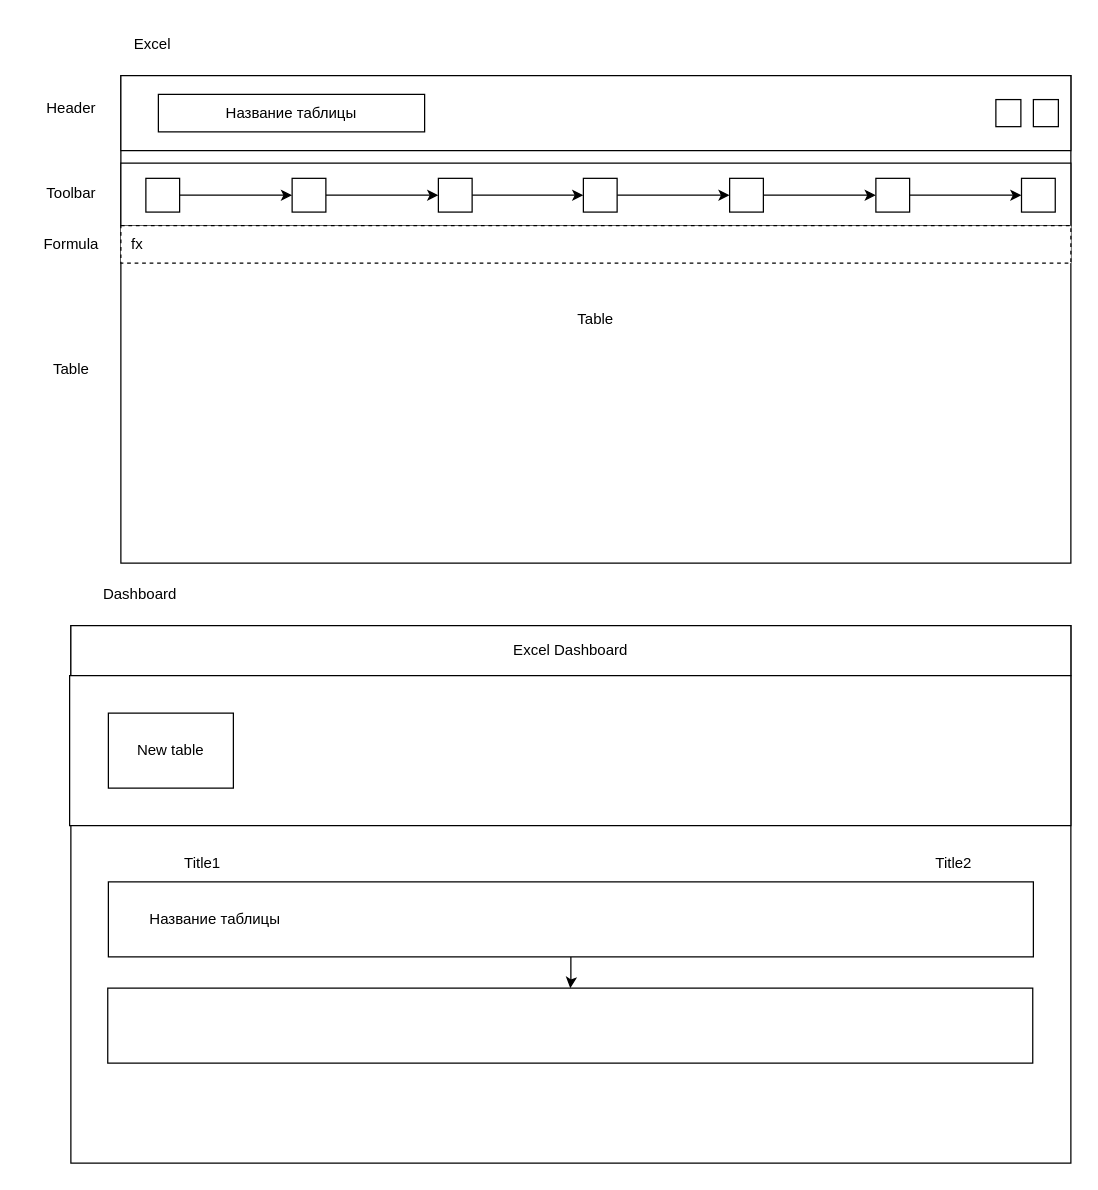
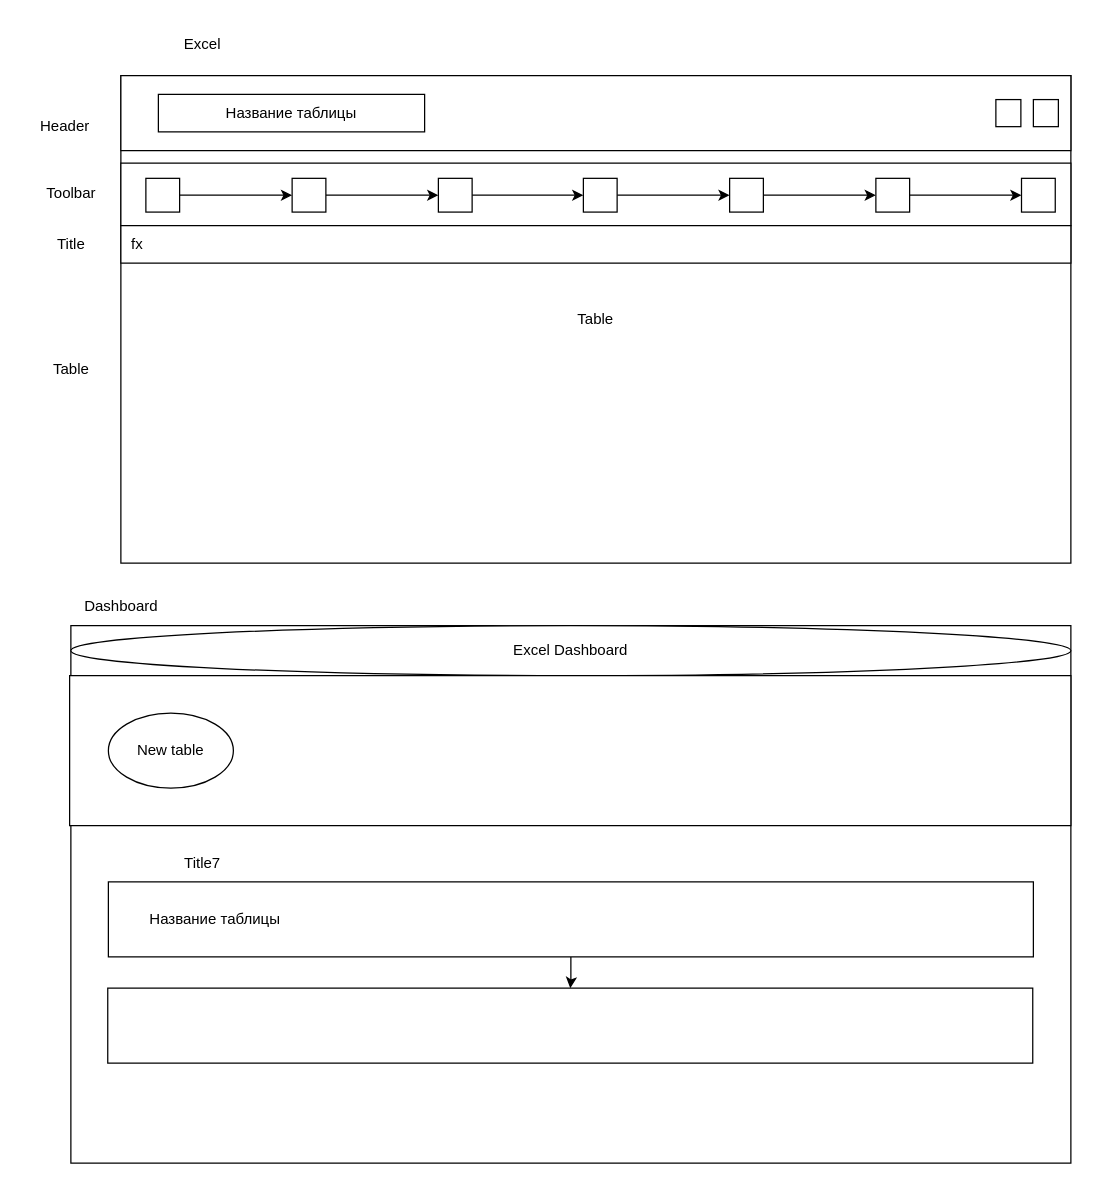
- <mxCell id="5" value="&lt;div&gt;Excel&lt;/div&gt;" style="text;html=1;align=center;verticalAlign=middle;resizable=0;points=[];autosize=1;strokeColor=none;fillColor=none;" vertex="1" parent="1"><mxGeometry x="96" y="20" width="50" height="30" as="geometry" /></mxCell>
+ <mxCell id="5" value="&lt;div&gt;Excel&lt;/div&gt;" style="text;html=1;align=center;verticalAlign=middle;resizable=0;points=[];autosize=1;strokeColor=none;fillColor=none;" vertex="1" parent="1"><mxGeometry x="136" y="20" width="50" height="30" as="geometry" /></mxCell>
- <mxCell id="35" value="Header" style="text;html=1;align=center;verticalAlign=middle;resizable=0;points=[];autosize=1;strokeColor=none;fillColor=none;" vertex="1" parent="1"><mxGeometry x="26" y="70.83" width="60" height="30" as="geometry" /></mxCell>
+ <mxCell id="35" value="Header" style="text;html=1;align=center;verticalAlign=middle;resizable=0;points=[];autosize=1;strokeColor=none;fillColor=none;" vertex="1" parent="1"><mxGeometry x="21" y="85.83" width="60" height="30" as="geometry" /></mxCell>
- <mxCell id="37" value="Formula" style="text;html=1;align=center;verticalAlign=middle;resizable=0;points=[];autosize=1;strokeColor=none;fillColor=none;" vertex="1" parent="1"><mxGeometry x="20.5" y="180" width="70" height="30" as="geometry" /></mxCell>
+ <mxCell id="37" value="Title" style="text;html=1;align=center;verticalAlign=middle;resizable=0;points=[];autosize=1;strokeColor=none;fillColor=none;" vertex="1" parent="1"><mxGeometry x="20.5" y="180" width="70" height="30" as="geometry" /></mxCell>
- <mxCell id="23" value="&lt;div align=&quot;left&quot;&gt;&amp;nbsp; fx&lt;/div&gt;" style="rounded=0;whiteSpace=wrap;html=1;align=left;dashed=1;" vertex="1" parent="1"><mxGeometry x="96" y="180" width="760" height="30" as="geometry" /></mxCell>
+ <mxCell id="23" value="&lt;div align=&quot;left&quot;&gt;&amp;nbsp; fx&lt;/div&gt;" style="rounded=0;whiteSpace=wrap;html=1;align=left;" vertex="1" parent="1"><mxGeometry x="96" y="180" width="760" height="30" as="geometry" /></mxCell>
- <mxCell id="25" value="&lt;div&gt;Dashboard&lt;/div&gt;" style="text;html=1;align=center;verticalAlign=middle;resizable=0;points=[];autosize=1;strokeColor=none;fillColor=none;" vertex="1" parent="1"><mxGeometry x="71" y="460" width="80" height="30" as="geometry" /></mxCell>
+ <mxCell id="25" value="&lt;div&gt;Dashboard&lt;/div&gt;" style="text;html=1;align=center;verticalAlign=middle;resizable=0;points=[];autosize=1;strokeColor=none;fillColor=none;" vertex="1" parent="1"><mxGeometry x="56" y="470" width="80" height="30" as="geometry" /></mxCell>
- <mxCell id="26" value="Excel Dashboard" style="rounded=0;whiteSpace=wrap;html=1;" vertex="1" parent="1"><mxGeometry x="56" y="500" width="800" height="40" as="geometry" /></mxCell>
+ <mxCell id="26" value="Excel Dashboard" style="ellipse;whiteSpace=wrap;html=1;" vertex="1" parent="1"><mxGeometry x="56" y="500" width="800" height="40" as="geometry" /></mxCell>
- <mxCell id="28" value="New table" style="rounded=0;whiteSpace=wrap;html=1;" vertex="1" parent="1"><mxGeometry x="86" y="570" width="100" height="60" as="geometry" /></mxCell>
+ <mxCell id="28" value="New table" style="ellipse;whiteSpace=wrap;html=1;" vertex="1" parent="1"><mxGeometry x="86" y="570" width="100" height="60" as="geometry" /></mxCell>
- <mxCell id="32" value="Title1" style="text;html=1;align=center;verticalAlign=middle;resizable=0;points=[];autosize=1;strokeColor=none;fillColor=none;" vertex="1" parent="1"><mxGeometry x="136" y="675" width="50" height="30" as="geometry" /></mxCell>
+ <mxCell id="32" value="Title7" style="text;html=1;align=center;verticalAlign=middle;resizable=0;points=[];autosize=1;strokeColor=none;fillColor=none;" vertex="1" parent="1"><mxGeometry x="136" y="675" width="50" height="30" as="geometry" /></mxCell>
- <mxCell id="33" value="Title2" style="text;html=1;align=center;verticalAlign=middle;resizable=0;points=[];autosize=1;strokeColor=none;fillColor=none;" vertex="1" parent="1"><mxGeometry x="736.5" y="675" width="50" height="30" as="geometry" /></mxCell>
